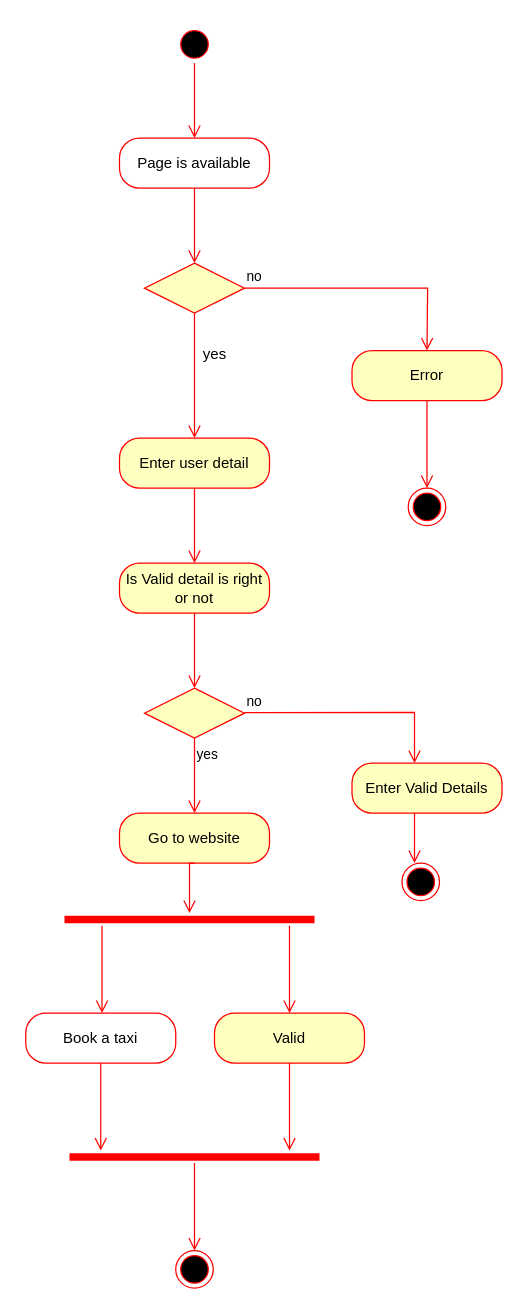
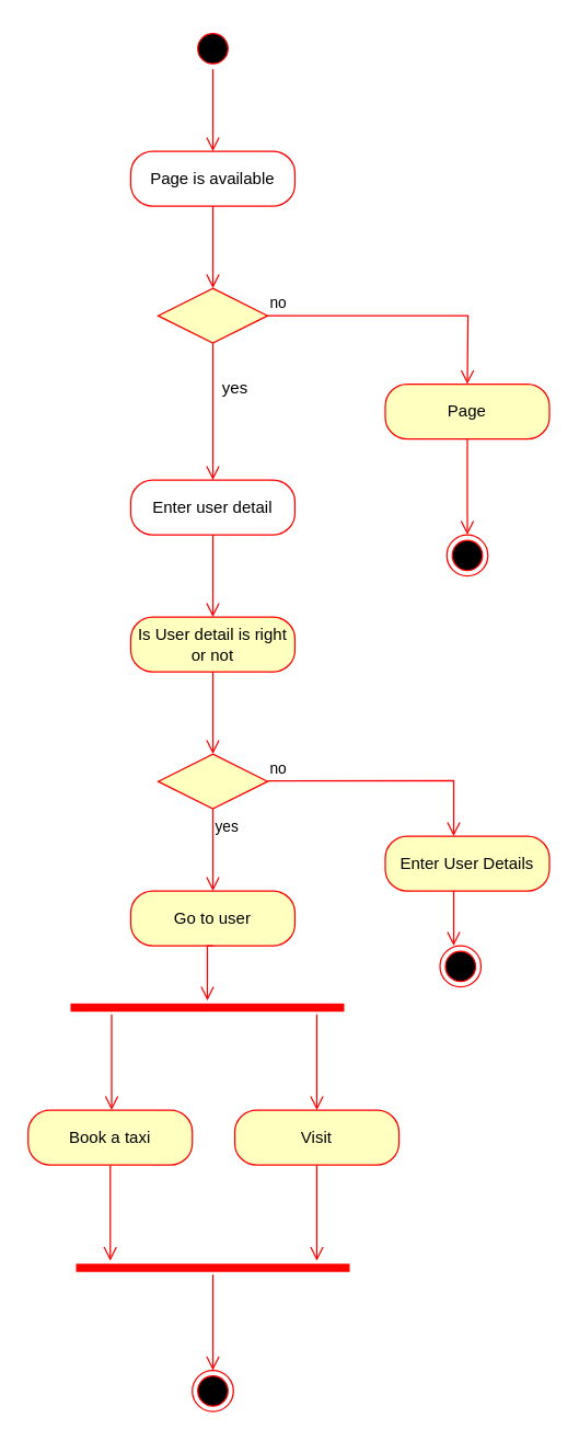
- <mxCell id="10" value="Error" style="rounded=1;whiteSpace=wrap;html=1;arcSize=40;fontColor=#000000;fillColor=#ffffc0;strokeColor=#ff0000;" parent="1" vertex="1"><mxGeometry x="281" y="280" width="120" height="40" as="geometry" /></mxCell>
+ <mxCell id="10" value="Page" style="rounded=1;whiteSpace=wrap;html=1;arcSize=40;fontColor=#000000;fillColor=#ffffc0;strokeColor=#ff0000;" parent="1" vertex="1"><mxGeometry x="281" y="280" width="120" height="40" as="geometry" /></mxCell>
- <mxCell id="13" value="Enter user detail" style="rounded=1;whiteSpace=wrap;html=1;arcSize=40;fontColor=#000000;fillColor=#ffffc0;strokeColor=#ff0000;" parent="1" vertex="1"><mxGeometry x="95" y="350" width="120" height="40" as="geometry" /></mxCell>
+ <mxCell id="13" value="Enter user detail" style="rounded=1;whiteSpace=wrap;html=1;arcSize=40;fontColor=#000000;fillColor=#ffffff;strokeColor=#ff0000;" parent="1" vertex="1"><mxGeometry x="95" y="350" width="120" height="40" as="geometry" /></mxCell>
- <mxCell id="15" value="Is Valid detail is right or not" style="rounded=1;whiteSpace=wrap;html=1;arcSize=40;fontColor=#000000;fillColor=#ffffc0;strokeColor=#ff0000;" parent="1" vertex="1"><mxGeometry x="95" y="450" width="120" height="40" as="geometry" /></mxCell>
+ <mxCell id="15" value="Is User detail is right or not" style="rounded=1;whiteSpace=wrap;html=1;arcSize=40;fontColor=#000000;fillColor=#ffffc0;strokeColor=#ff0000;" parent="1" vertex="1"><mxGeometry x="95" y="450" width="120" height="40" as="geometry" /></mxCell>
- <mxCell id="20" value="Enter Valid Details" style="rounded=1;whiteSpace=wrap;html=1;arcSize=40;fontColor=#000000;fillColor=#ffffc0;strokeColor=#ff0000;" parent="1" vertex="1"><mxGeometry x="281" y="610" width="120" height="40" as="geometry" /></mxCell>
+ <mxCell id="20" value="Enter User Details" style="rounded=1;whiteSpace=wrap;html=1;arcSize=40;fontColor=#000000;fillColor=#ffffc0;strokeColor=#ff0000;" parent="1" vertex="1"><mxGeometry x="281" y="610" width="120" height="40" as="geometry" /></mxCell>
- <mxCell id="22" value="Go to website" style="rounded=1;whiteSpace=wrap;html=1;arcSize=40;fontColor=#000000;fillColor=#ffffc0;strokeColor=#ff0000;" parent="1" vertex="1"><mxGeometry x="95" y="650" width="120" height="40" as="geometry" /></mxCell>
+ <mxCell id="22" value="Go to user" style="rounded=1;whiteSpace=wrap;html=1;arcSize=40;fontColor=#000000;fillColor=#ffffc0;strokeColor=#ff0000;" parent="1" vertex="1"><mxGeometry x="95" y="650" width="120" height="40" as="geometry" /></mxCell>
- <mxCell id="28" value="Book a taxi" style="rounded=1;whiteSpace=wrap;html=1;arcSize=40;fontColor=#000000;fillColor=#ffffff;strokeColor=#ff0000;" parent="1" vertex="1"><mxGeometry x="20" y="810" width="120" height="40" as="geometry" /></mxCell>
+ <mxCell id="28" value="Book a taxi" style="rounded=1;whiteSpace=wrap;html=1;arcSize=40;fontColor=#000000;fillColor=#ffffc0;strokeColor=#ff0000;" parent="1" vertex="1"><mxGeometry x="20" y="810" width="120" height="40" as="geometry" /></mxCell>
- <mxCell id="30" value="Valid" style="rounded=1;whiteSpace=wrap;html=1;arcSize=40;fontColor=#000000;fillColor=#ffffc0;strokeColor=#ff0000;" parent="1" vertex="1"><mxGeometry x="171" y="810" width="120" height="40" as="geometry" /></mxCell>
+ <mxCell id="30" value="Visit" style="rounded=1;whiteSpace=wrap;html=1;arcSize=40;fontColor=#000000;fillColor=#ffffc0;strokeColor=#ff0000;" parent="1" vertex="1"><mxGeometry x="171" y="810" width="120" height="40" as="geometry" /></mxCell>
